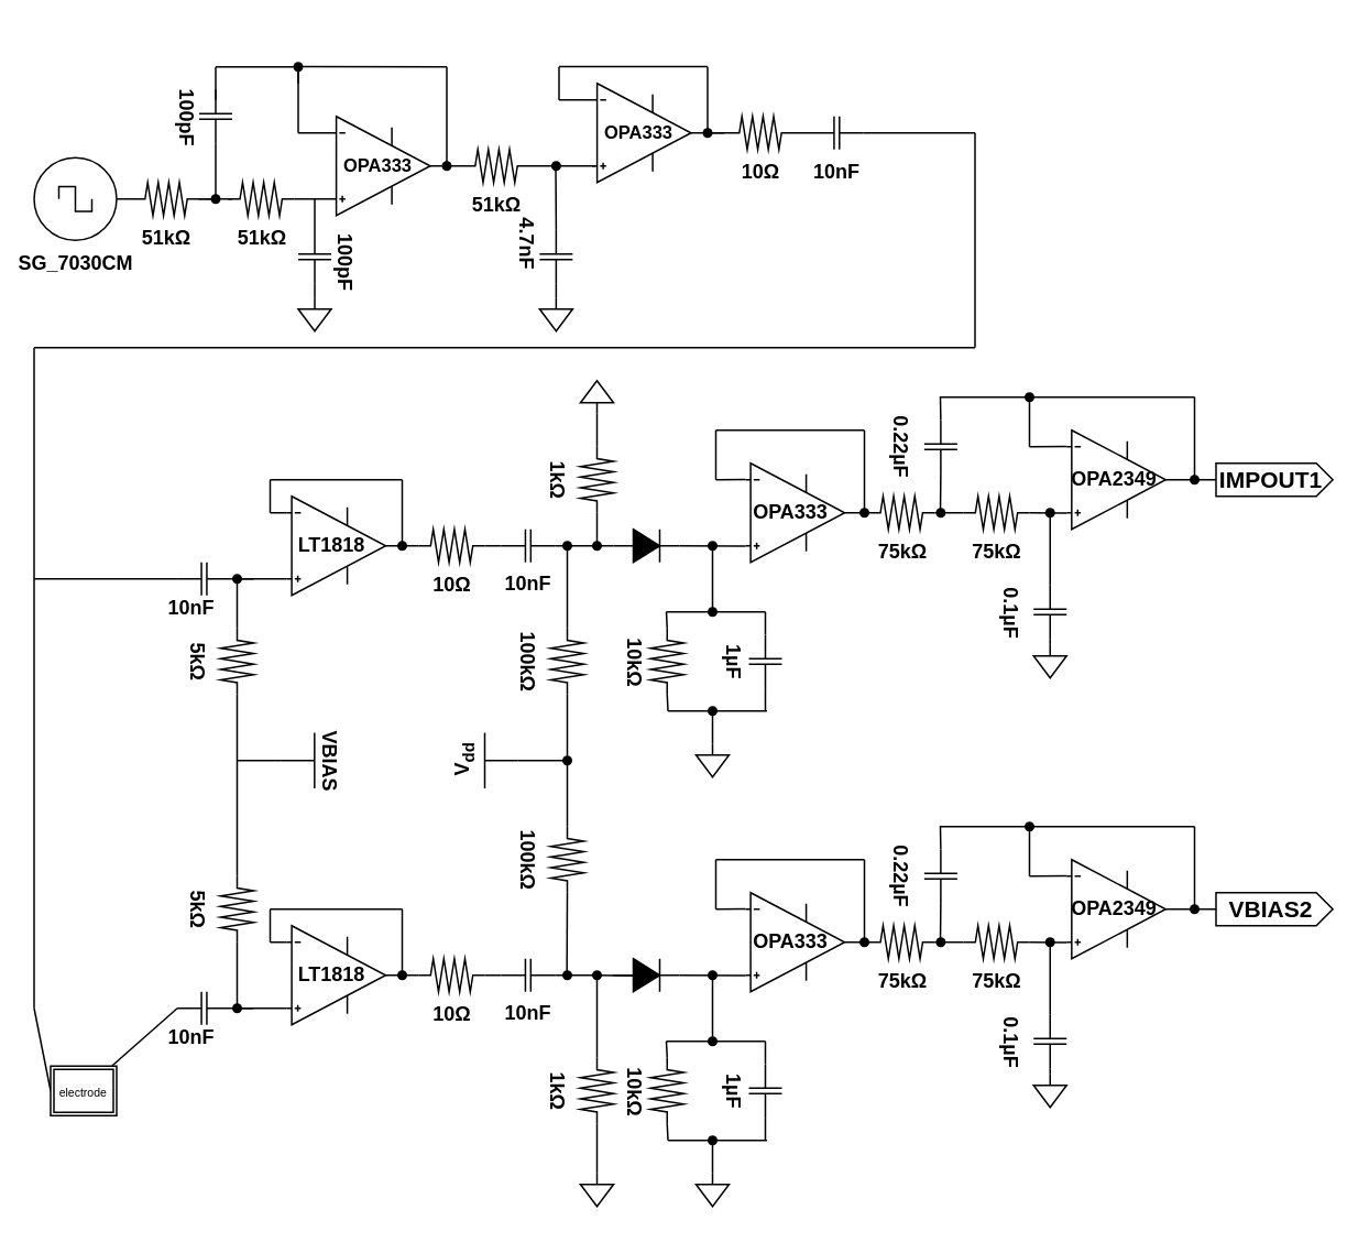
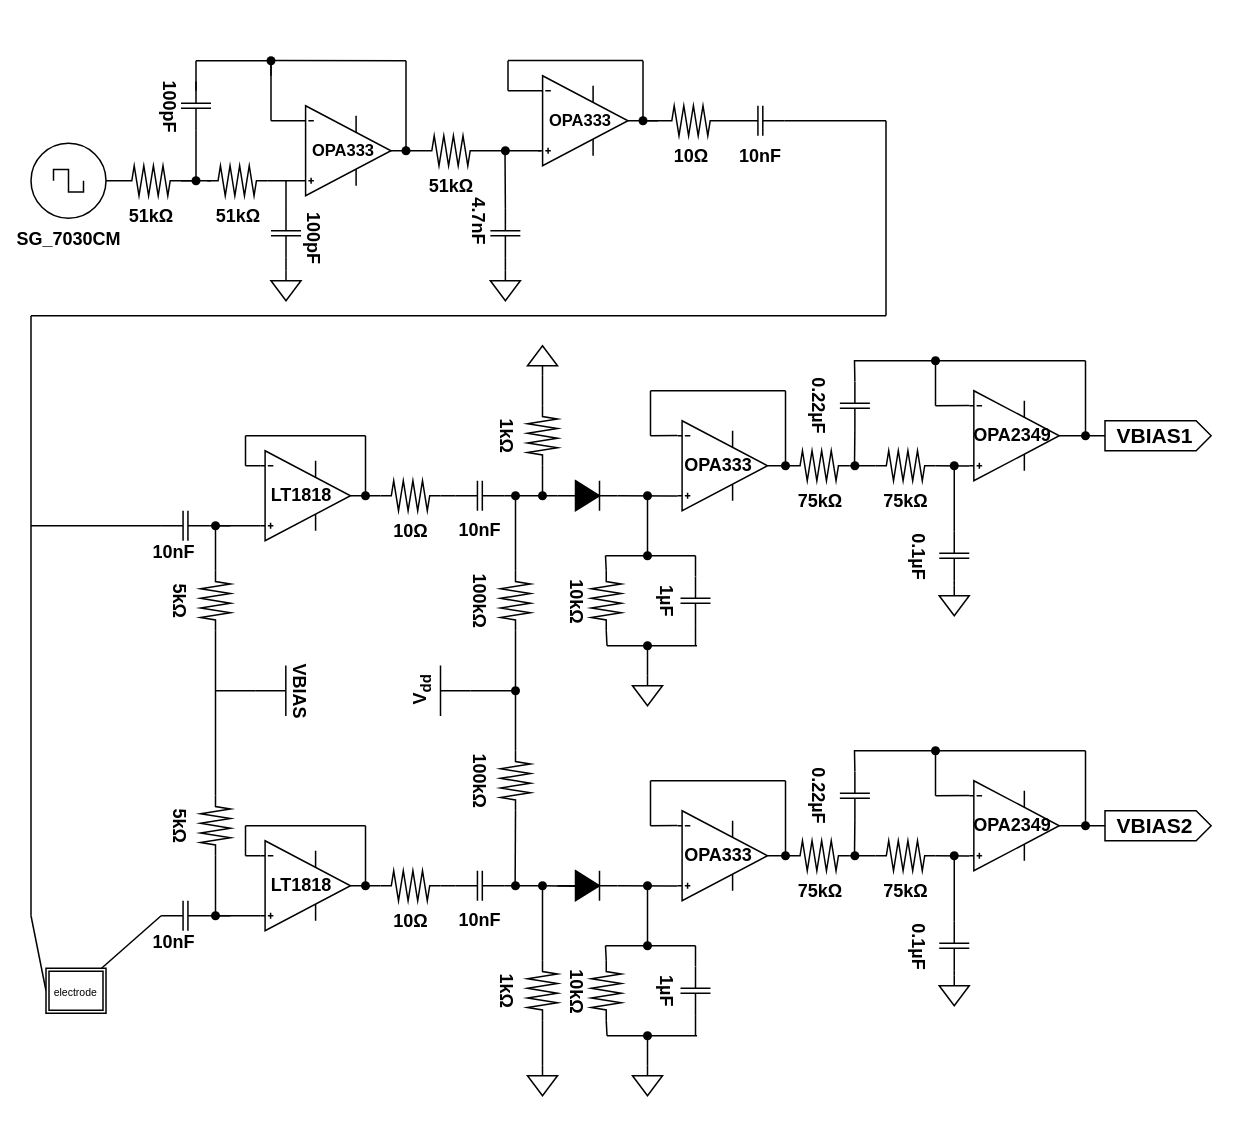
- <mxCell id="221" value="&lt;font style=&quot;font-size: 14px&quot;&gt;&lt;b&gt;IMPOUT1&lt;/b&gt;&lt;/font&gt;" style="shape=mxgraph.arrows2.arrow;verticalLabelPosition=middle;shadow=0;dashed=0;align=center;html=1;verticalAlign=middle;strokeWidth=1;dy=0;dx=10;notch=0;fontSize=7;labelPosition=center;spacingLeft=-5;" parent="1" vertex="1"><mxGeometry x="736" y="280" width="70.75" height="20" as="geometry" /></mxCell>
+ <mxCell id="221" value="&lt;font style=&quot;font-size: 14px&quot;&gt;&lt;b&gt;VBIAS1&lt;/b&gt;&lt;/font&gt;" style="shape=mxgraph.arrows2.arrow;verticalLabelPosition=middle;shadow=0;dashed=0;align=center;html=1;verticalAlign=middle;strokeWidth=1;dy=0;dx=10;notch=0;fontSize=7;labelPosition=center;spacingLeft=-5;" parent="1" vertex="1"><mxGeometry x="736" y="280" width="70.75" height="20" as="geometry" /></mxCell>
